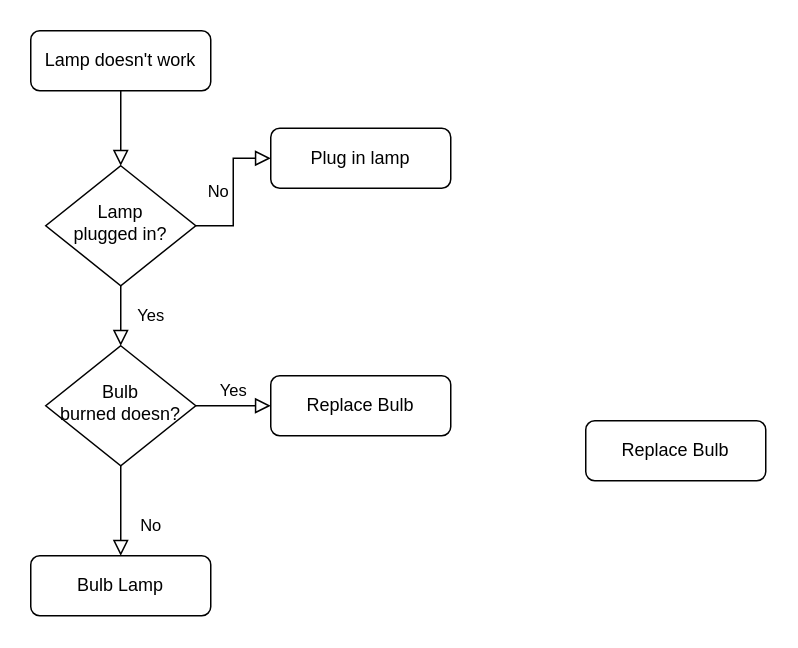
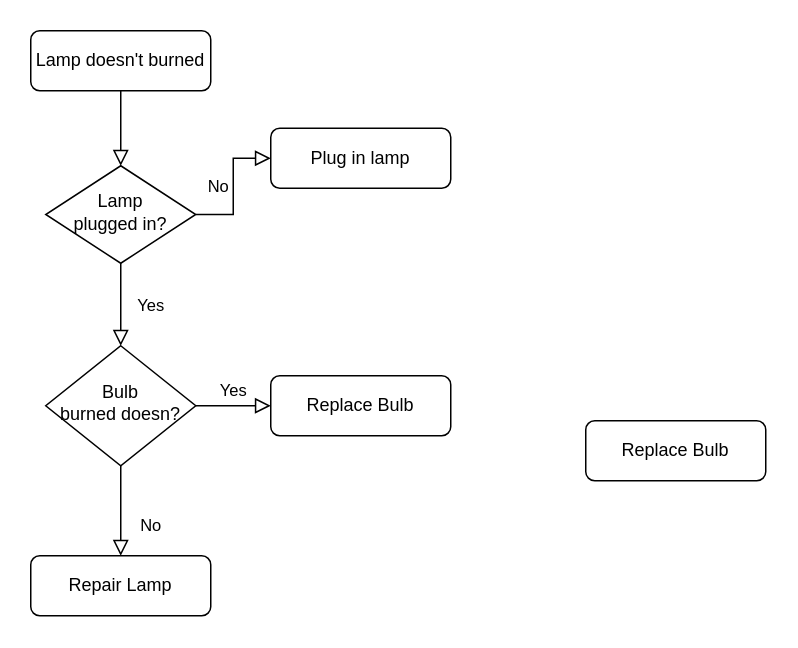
- <mxCell id="3" value="Lamp doesn't work" style="rounded=1;whiteSpace=wrap;html=1;fontSize=12;glass=0;strokeWidth=1;shadow=0;" parent="1" vertex="1"><mxGeometry x="20" y="20" width="120" height="40" as="geometry" /></mxCell>
+ <mxCell id="3" value="Lamp doesn't burned" style="rounded=1;whiteSpace=wrap;html=1;fontSize=12;glass=0;strokeWidth=1;shadow=0;" parent="1" vertex="1"><mxGeometry x="20" y="20" width="120" height="40" as="geometry" /></mxCell>
- <mxCell id="6" value="Lamp&lt;br&gt;plugged in?" style="rhombus;whiteSpace=wrap;html=1;shadow=0;fontFamily=Helvetica;fontSize=12;align=center;strokeWidth=1;spacing=6;spacingTop=-4;" parent="1" vertex="1"><mxGeometry x="30" y="110" width="100" height="80" as="geometry" /></mxCell>
+ <mxCell id="6" value="Lamp&lt;br&gt;plugged in?" style="rhombus;whiteSpace=wrap;html=1;shadow=0;fontFamily=Helvetica;fontSize=12;align=center;strokeWidth=1;spacing=6;spacingTop=-4;" parent="1" vertex="1"><mxGeometry x="30" y="110" width="100" height="65" as="geometry" /></mxCell>
- <mxCell id="11" value="Bulb Lamp" style="rounded=1;whiteSpace=wrap;html=1;fontSize=12;glass=0;strokeWidth=1;shadow=0;" parent="1" vertex="1"><mxGeometry x="20" y="370" width="120" height="40" as="geometry" /></mxCell>
+ <mxCell id="11" value="Repair Lamp" style="rounded=1;whiteSpace=wrap;html=1;fontSize=12;glass=0;strokeWidth=1;shadow=0;" parent="1" vertex="1"><mxGeometry x="20" y="370" width="120" height="40" as="geometry" /></mxCell>
